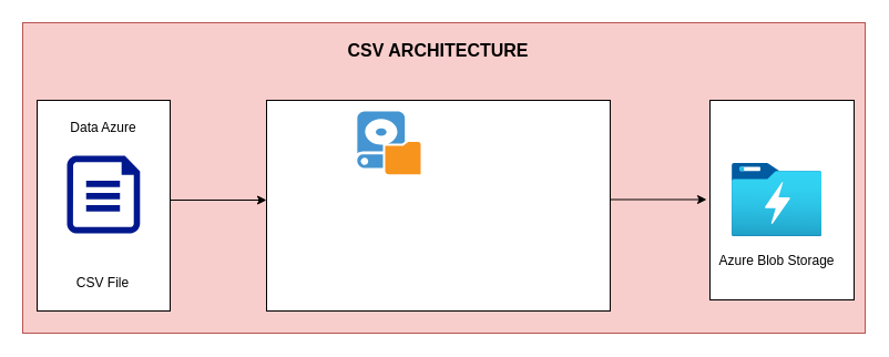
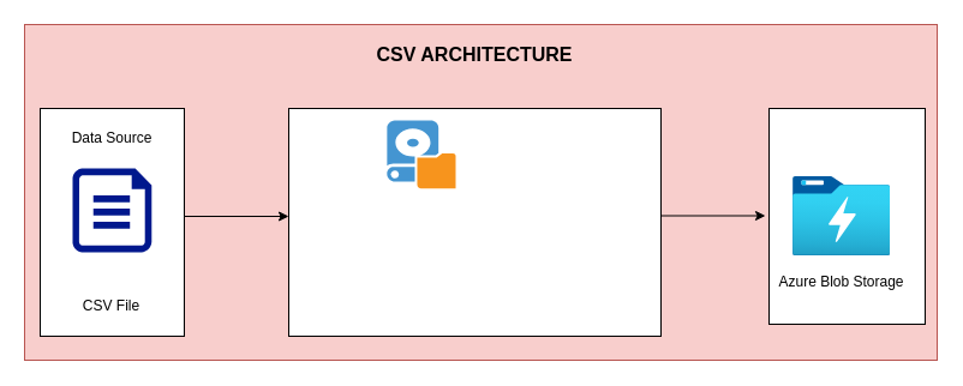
- <mxCell id="7" value="Data Azure" style="text;html=1;align=center;verticalAlign=middle;whiteSpace=wrap;rounded=0;" vertex="1" parent="1"><mxGeometry x="47.9" y="100" width="90" height="30" as="geometry" /></mxCell>
+ <mxCell id="7" value="Data Source" style="text;html=1;align=center;verticalAlign=middle;whiteSpace=wrap;rounded=0;" vertex="1" parent="1"><mxGeometry x="47.9" y="100" width="90" height="30" as="geometry" /></mxCell>
